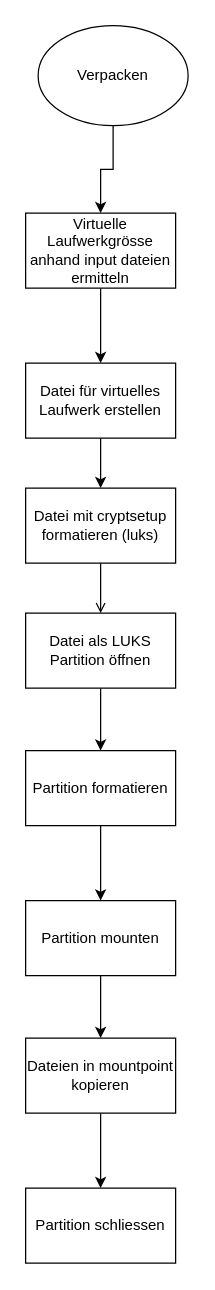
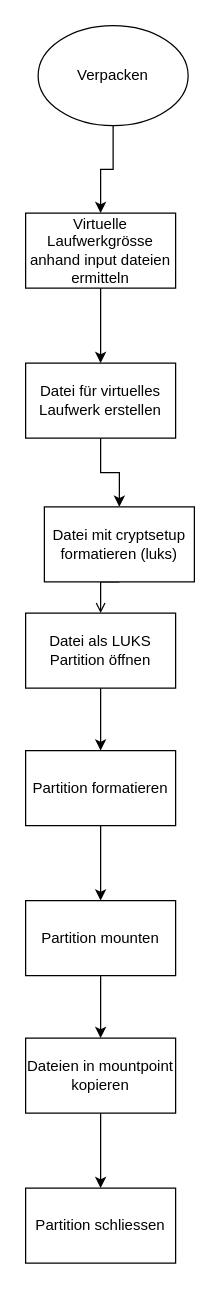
- <mxCell id="9" value="Datei mit cryptsetup formatieren (luks)" style="rounded=0;whiteSpace=wrap;html=1;" vertex="1" parent="1"><mxGeometry x="20" y="390" width="120" height="60" as="geometry" /></mxCell>
+ <mxCell id="9" value="Datei mit cryptsetup formatieren (luks)" style="rounded=0;whiteSpace=wrap;html=1;" vertex="1" parent="1"><mxGeometry x="35" y="405" width="120" height="60" as="geometry" /></mxCell>
